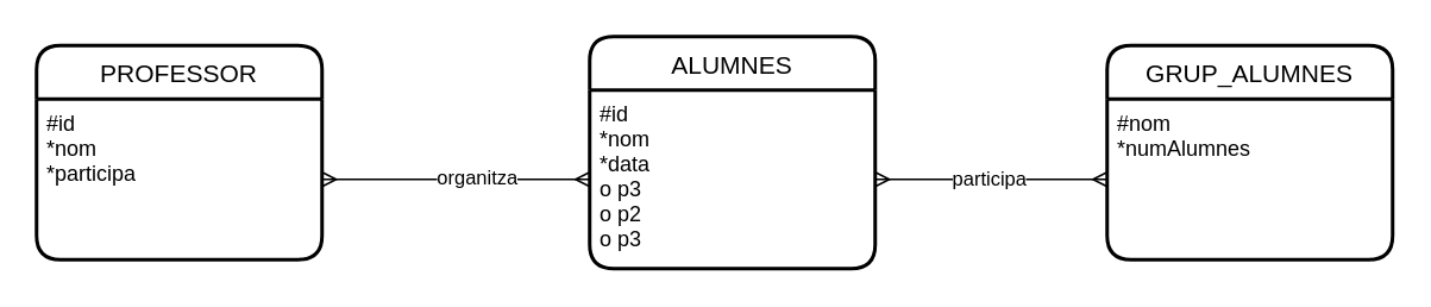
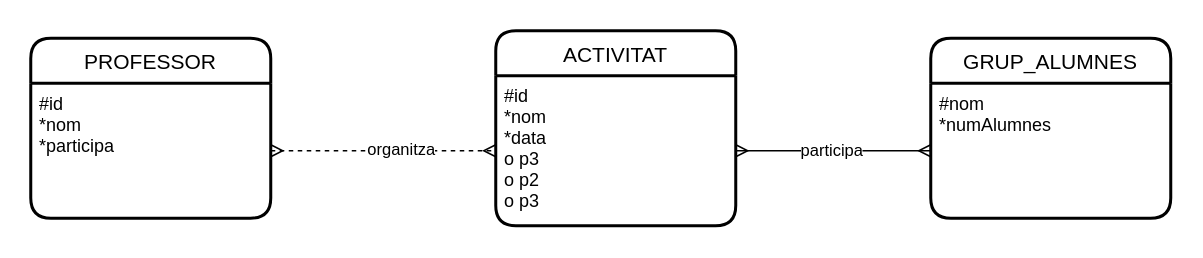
- <mxCell id="2" value="ALUMNES" style="swimlane;childLayout=stackLayout;horizontal=1;startSize=30;horizontalStack=0;rounded=1;fontSize=14;fontStyle=0;strokeWidth=2;resizeParent=0;resizeLast=1;shadow=0;dashed=0;align=center;" vertex="1" parent="1"><mxGeometry x="330" y="20" width="160" height="130" as="geometry" /></mxCell>
+ <mxCell id="2" value="ACTIVITAT" style="swimlane;childLayout=stackLayout;horizontal=1;startSize=30;horizontalStack=0;rounded=1;fontSize=14;fontStyle=0;strokeWidth=2;resizeParent=0;resizeLast=1;shadow=0;dashed=0;align=center;" vertex="1" parent="1"><mxGeometry x="330" y="20" width="160" height="130" as="geometry" /></mxCell>
- <mxCell id="10" value="" style="edgeStyle=entityRelationEdgeStyle;fontSize=12;html=1;endArrow=ERmany;startArrow=ERmany;rounded=0;" edge="1" parent="1" source="5" target="3"><mxGeometry width="100" height="100" relative="1" as="geometry"><mxPoint x="190" y="200" as="sourcePoint" /><mxPoint x="290" y="100" as="targetPoint" /></mxGeometry></mxCell>
+ <mxCell id="10" value="" style="edgeStyle=entityRelationEdgeStyle;fontSize=12;html=1;endArrow=ERmany;startArrow=ERmany;rounded=0;dashed=1;" edge="1" parent="1" source="5" target="3"><mxGeometry width="100" height="100" relative="1" as="geometry"><mxPoint x="190" y="200" as="sourcePoint" /><mxPoint x="290" y="100" as="targetPoint" /></mxGeometry></mxCell>
